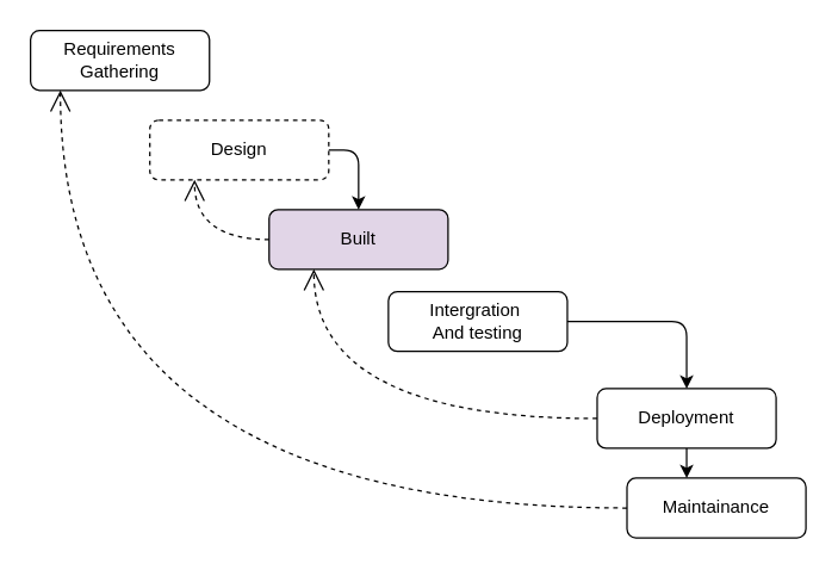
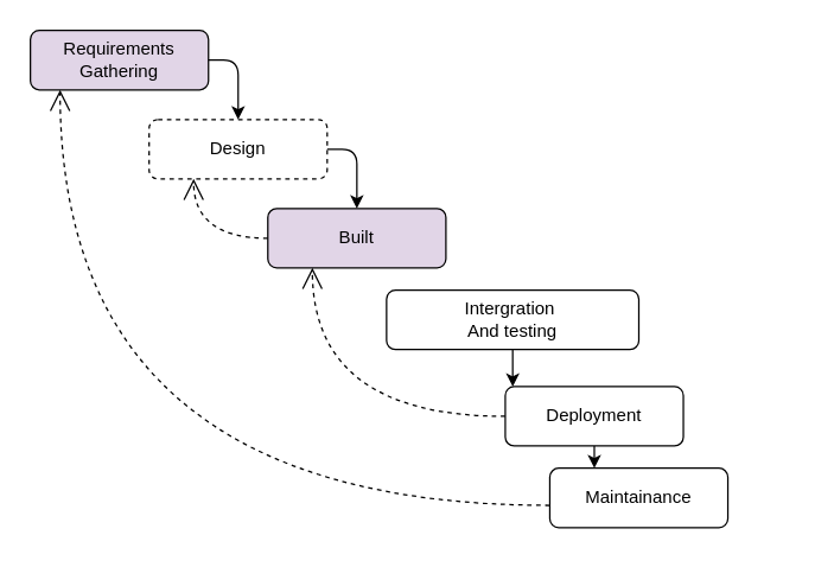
- <mxCell id="3" value="Requirements&lt;br&gt;Gathering" style="rounded=1;whiteSpace=wrap;html=1;" vertex="1" parent="2"><mxGeometry width="120" height="40" as="geometry" /></mxCell>
+ <mxCell id="3" value="Requirements&lt;br&gt;Gathering" style="rounded=1;whiteSpace=wrap;html=1;fillColor=#e1d5e7;" vertex="1" parent="2"><mxGeometry width="120" height="40" as="geometry" /></mxCell>
+ <mxCell id="9" value="" style="edgeStyle=segmentEdgeStyle;endArrow=classic;html=1;" edge="1" parent="2" source="3" target="7"><mxGeometry width="50" height="50" relative="1" as="geometry"><mxPoint x="50" y="-50" as="sourcePoint" /><mxPoint x="100" y="-100" as="targetPoint" /></mxGeometry></mxCell>
- <mxCell id="5" value="Intergration&amp;nbsp;&lt;br&gt;And testing" style="rounded=1;whiteSpace=wrap;html=1;" vertex="1" parent="2"><mxGeometry x="240" y="175" width="120" height="40" as="geometry" /></mxCell>
+ <mxCell id="5" value="Intergration&amp;nbsp;&lt;br&gt;And testing" style="rounded=1;whiteSpace=wrap;html=1;" vertex="1" parent="2"><mxGeometry x="240" y="175" width="170" height="40" as="geometry" /></mxCell>
- <mxCell id="4" value="Deployment" style="rounded=1;whiteSpace=wrap;html=1;" vertex="1" parent="2"><mxGeometry x="380" y="240" width="120" height="40" as="geometry" /></mxCell>
+ <mxCell id="4" value="Deployment" style="rounded=1;whiteSpace=wrap;html=1;" vertex="1" parent="2"><mxGeometry x="320" y="240" width="120" height="40" as="geometry" /></mxCell>
- <mxCell id="8" value="Maintainance" style="rounded=1;whiteSpace=wrap;html=1;" vertex="1" parent="2"><mxGeometry x="400" y="300" width="120" height="40" as="geometry" /></mxCell>
+ <mxCell id="8" value="Maintainance" style="rounded=1;whiteSpace=wrap;html=1;" vertex="1" parent="2"><mxGeometry x="350" y="295" width="120" height="40" as="geometry" /></mxCell>
